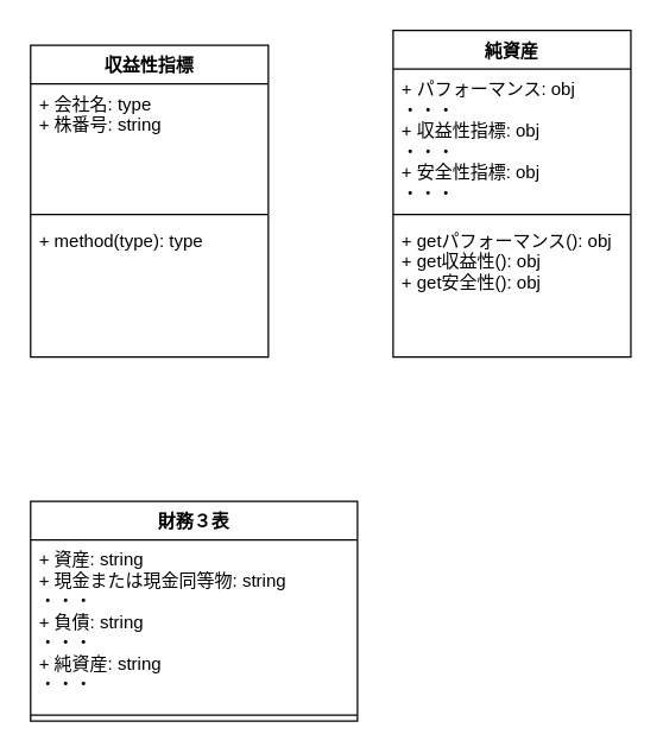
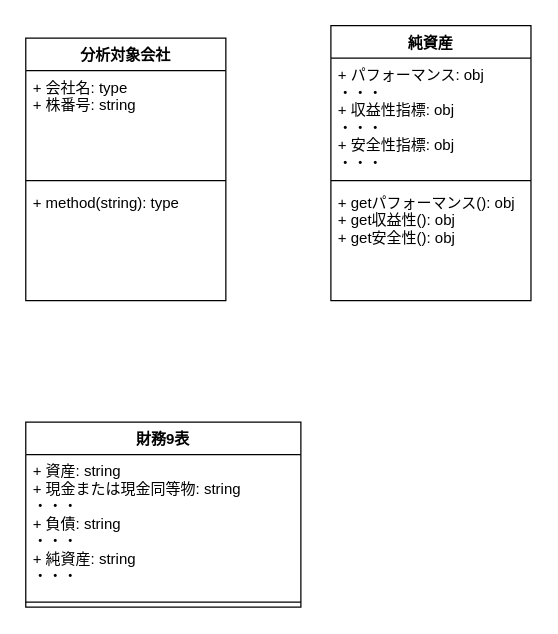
- <mxCell id="2" value="収益性指標" style="swimlane;fontStyle=1;align=center;verticalAlign=top;childLayout=stackLayout;horizontal=1;startSize=26;horizontalStack=0;resizeParent=1;resizeParentMax=0;resizeLast=0;collapsible=1;marginBottom=0;" vertex="1" parent="1"><mxGeometry x="20" y="30" width="160" height="210" as="geometry" /></mxCell>
+ <mxCell id="2" value="分析対象会社" style="swimlane;fontStyle=1;align=center;verticalAlign=top;childLayout=stackLayout;horizontal=1;startSize=26;horizontalStack=0;resizeParent=1;resizeParentMax=0;resizeLast=0;collapsible=1;marginBottom=0;" vertex="1" parent="1"><mxGeometry x="20" y="30" width="160" height="210" as="geometry" /></mxCell>
- <mxCell id="5" value="+ method(type): type" style="text;strokeColor=none;fillColor=none;align=left;verticalAlign=top;spacingLeft=4;spacingRight=4;overflow=hidden;rotatable=0;points=[[0,0.5],[1,0.5]];portConstraint=eastwest;" vertex="1" parent="2"><mxGeometry y="118" width="160" height="92" as="geometry" /></mxCell>
+ <mxCell id="5" value="+ method(string): type" style="text;strokeColor=none;fillColor=none;align=left;verticalAlign=top;spacingLeft=4;spacingRight=4;overflow=hidden;rotatable=0;points=[[0,0.5],[1,0.5]];portConstraint=eastwest;" vertex="1" parent="2"><mxGeometry y="118" width="160" height="92" as="geometry" /></mxCell>
- <mxCell id="6" value="財務３表" style="swimlane;fontStyle=1;align=center;verticalAlign=top;childLayout=stackLayout;horizontal=1;startSize=26;horizontalStack=0;resizeParent=1;resizeParentMax=0;resizeLast=0;collapsible=1;marginBottom=0;" vertex="1" parent="1"><mxGeometry x="20" y="337" width="220" height="148" as="geometry"><mxRectangle x="210" y="420" width="80" height="26" as="alternateBounds" /></mxGeometry></mxCell>
+ <mxCell id="6" value="財務9表" style="swimlane;fontStyle=1;align=center;verticalAlign=top;childLayout=stackLayout;horizontal=1;startSize=26;horizontalStack=0;resizeParent=1;resizeParentMax=0;resizeLast=0;collapsible=1;marginBottom=0;" vertex="1" parent="1"><mxGeometry x="20" y="337" width="220" height="148" as="geometry"><mxRectangle x="210" y="420" width="80" height="26" as="alternateBounds" /></mxGeometry></mxCell>
